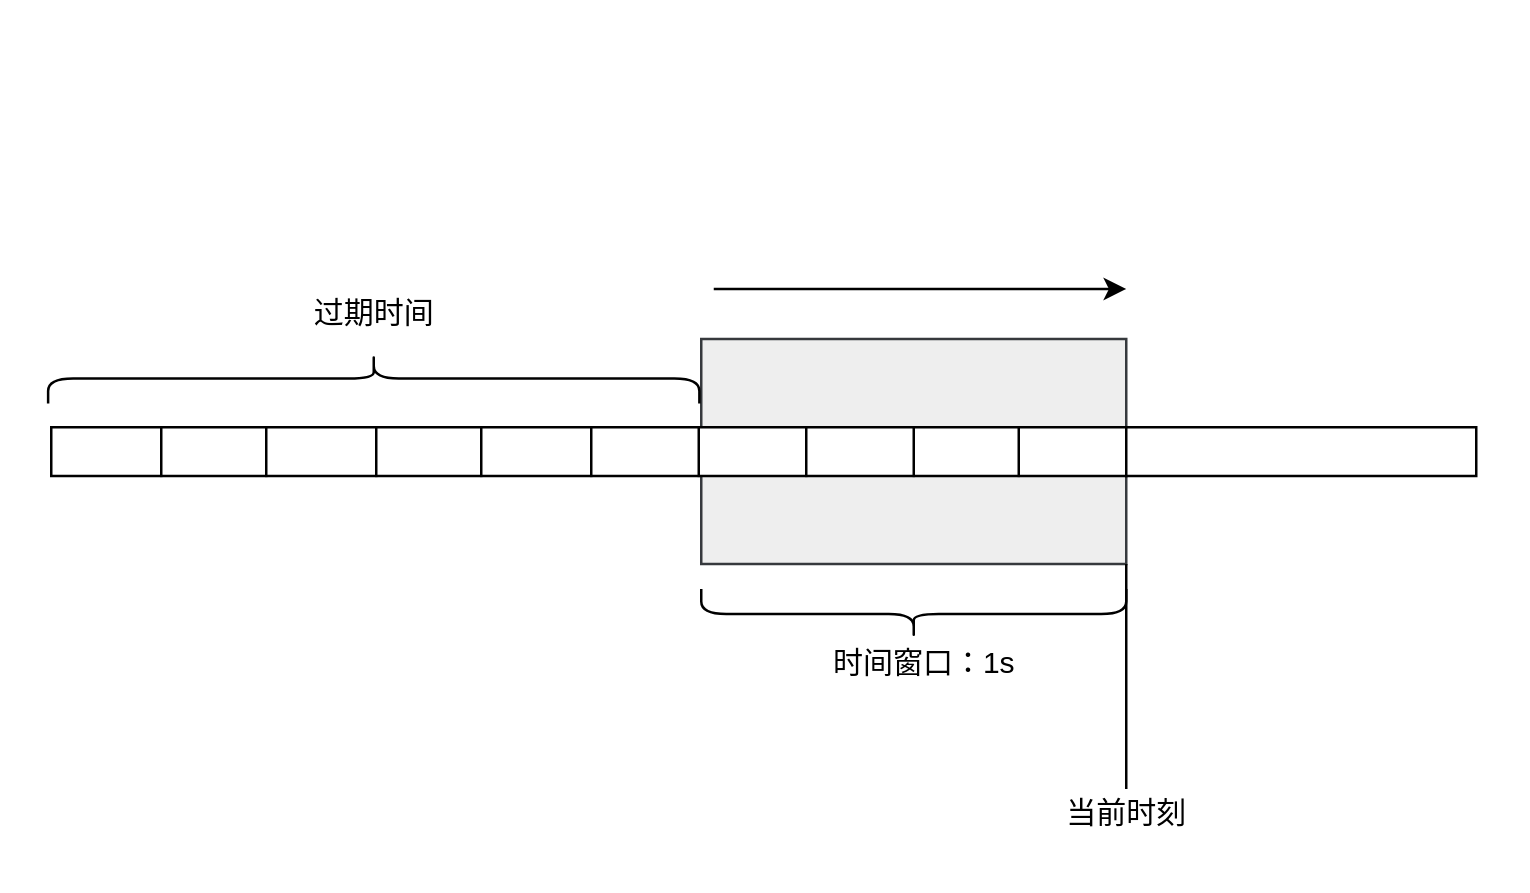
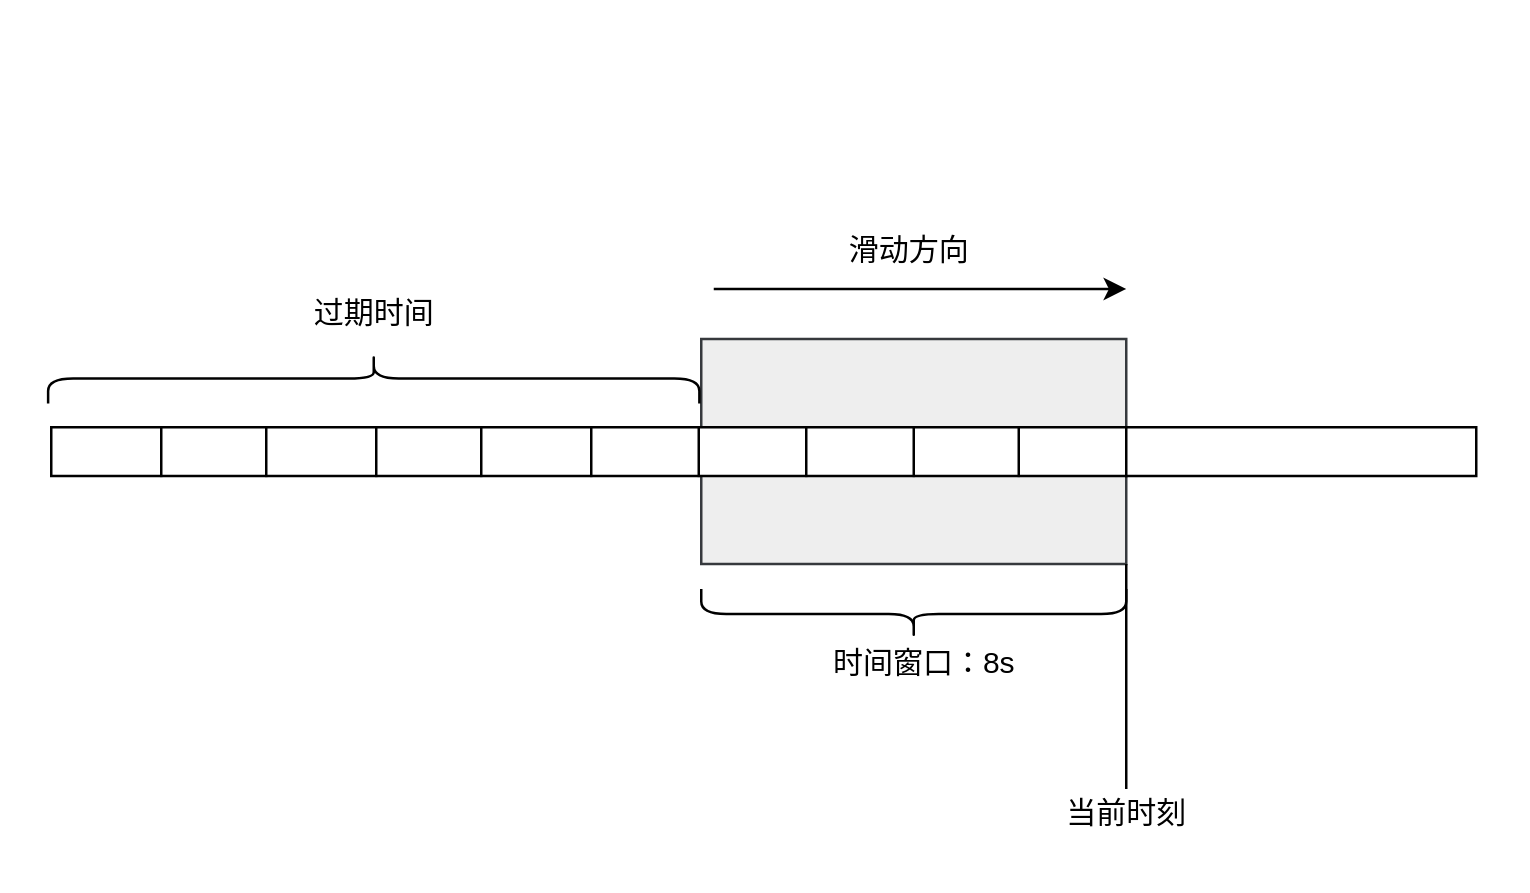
+ <mxCell id="25" value="滑动方向" style="text;html=1;align=center;verticalAlign=middle;resizable=0;points=[];autosize=1;fontColor=#000000;" vertex="1" parent="1"><mxGeometry x="333" y="90" width="60" height="20" as="geometry" /></mxCell>
- <mxCell id="4" value="时间窗口：1s" style="text;html=1;align=center;verticalAlign=middle;resizable=0;points=[];autosize=1;strokeColor=none;fillColor=none;fontColor=#000000;" parent="1" vertex="1"><mxGeometry x="324" y="255" width="90" height="20" as="geometry" /></mxCell>
+ <mxCell id="4" value="时间窗口：8s" style="text;html=1;align=center;verticalAlign=middle;resizable=0;points=[];autosize=1;strokeColor=none;fillColor=none;fontColor=#000000;" parent="1" vertex="1"><mxGeometry x="324" y="255" width="90" height="20" as="geometry" /></mxCell>
